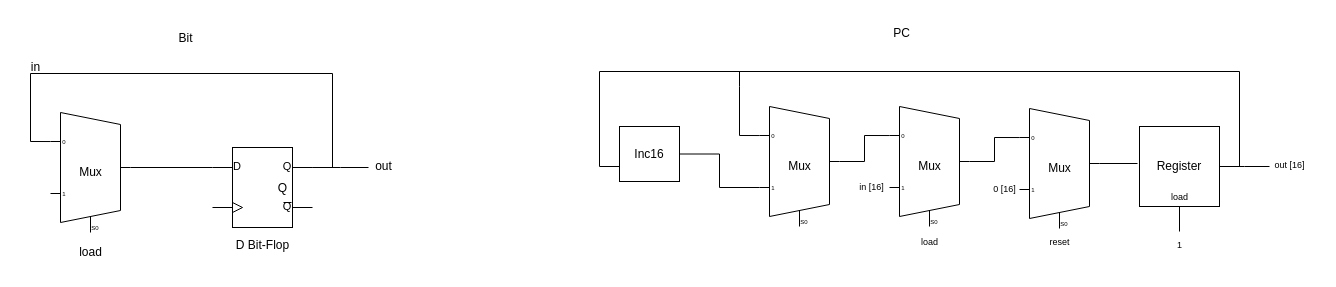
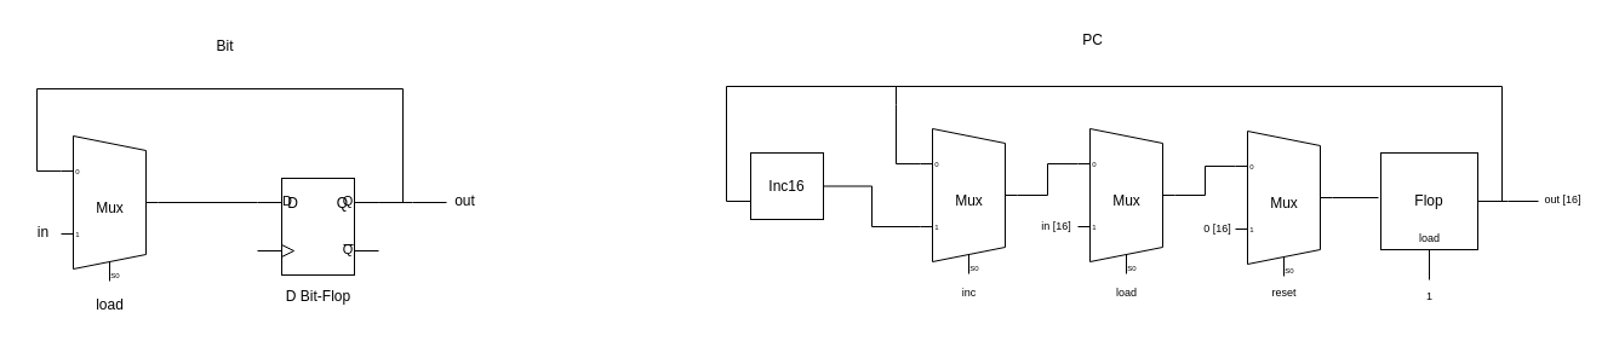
- <mxCell id="7" value="in" style="text;html=1;align=center;verticalAlign=middle;resizable=0;points=[];autosize=1;strokeColor=none;fillColor=none;" parent="1" vertex="1"><mxGeometry x="20" y="52" width="30" height="30" as="geometry" /></mxCell>
+ <mxCell id="7" value="in" style="text;html=1;align=center;verticalAlign=middle;resizable=0;points=[];autosize=1;strokeColor=none;fillColor=none;" parent="1" vertex="1"><mxGeometry x="20" y="177" width="30" height="30" as="geometry" /></mxCell>
- <mxCell id="25" value="Register" style="whiteSpace=wrap;html=1;aspect=fixed;" parent="1" vertex="1"><mxGeometry x="1139" y="126" width="80" height="80" as="geometry" /></mxCell>
+ <mxCell id="25" value="Flop" style="whiteSpace=wrap;html=1;aspect=fixed;" parent="1" vertex="1"><mxGeometry x="1139" y="126" width="80" height="80" as="geometry" /></mxCell>
+ <mxCell id="9" value="D" style="text;html=1;align=center;verticalAlign=middle;resizable=0;points=[];autosize=1;strokeColor=none;fillColor=none;" parent="1" vertex="1"><mxGeometry x="227" y="155" width="27" height="26" as="geometry" /></mxCell>
- <mxCell id="10" value="Q" style="text;html=1;align=center;verticalAlign=middle;resizable=0;points=[];autosize=1;strokeColor=none;fillColor=none;" parent="1" vertex="1"><mxGeometry x="268" y="175" width="27" height="26" as="geometry" /></mxCell>
+ <mxCell id="10" value="Q" style="text;html=1;align=center;verticalAlign=middle;resizable=0;points=[];autosize=1;strokeColor=none;fillColor=none;" parent="1" vertex="1"><mxGeometry x="268" y="155" width="27" height="26" as="geometry" /></mxCell>
+ <mxCell id="31" value="inc" style="text;html=1;align=center;verticalAlign=middle;resizable=0;points=[];autosize=1;strokeColor=none;fillColor=none;fontSize=9;" parent="1" vertex="1"><mxGeometry x="779" y="232" width="40" height="20" as="geometry" /></mxCell>
